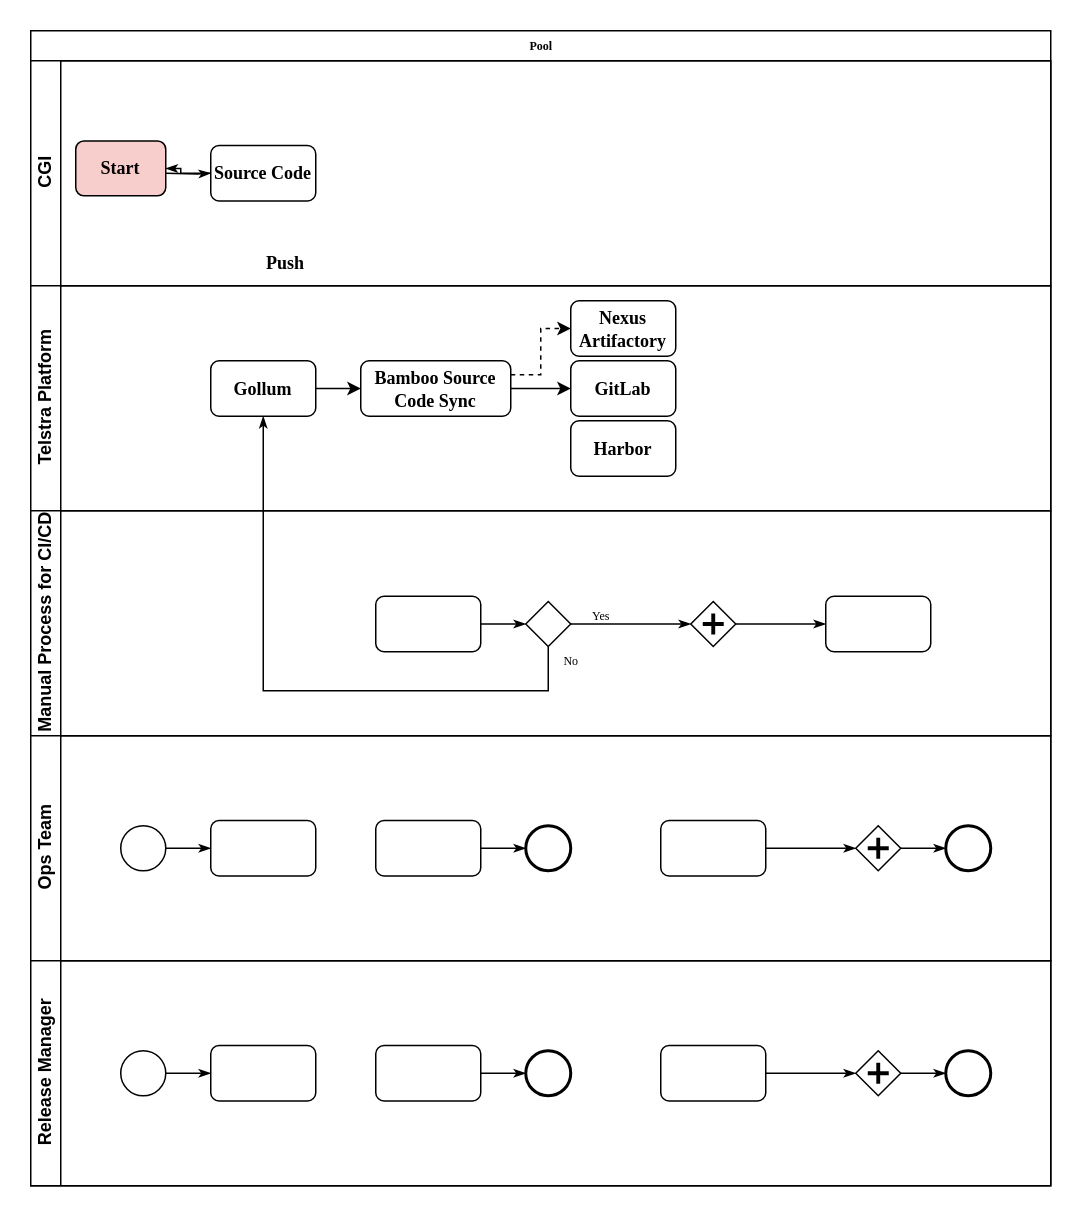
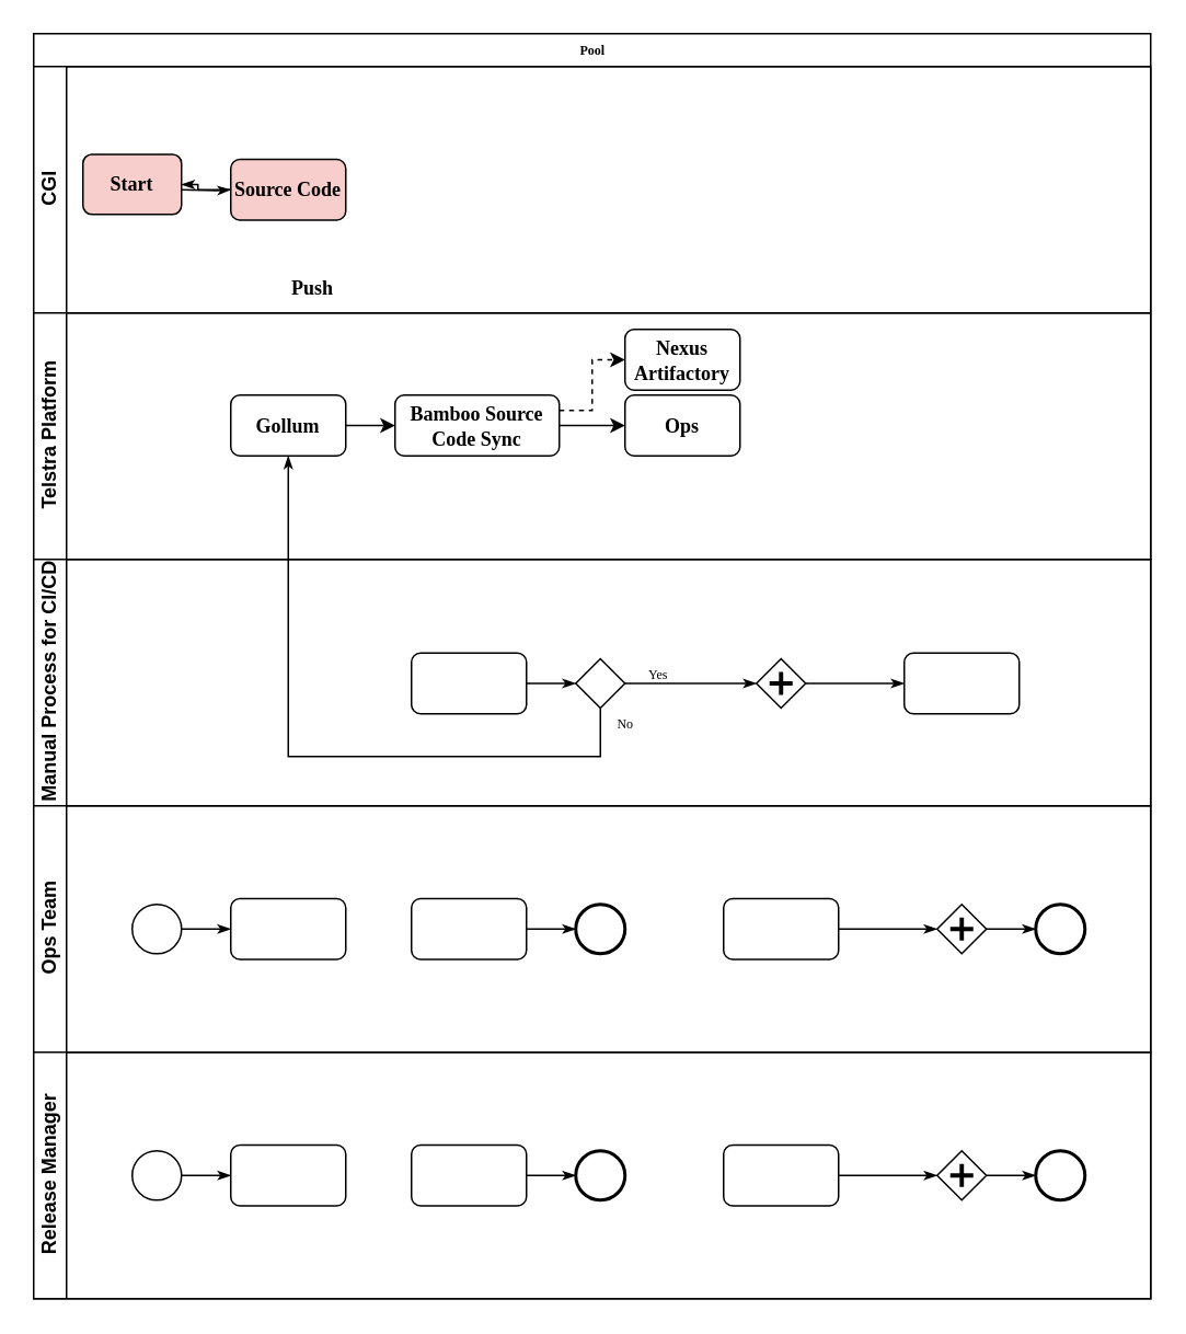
- <mxCell id="5" value="&lt;font style=&quot;font-size: 12px;&quot;&gt;&lt;b&gt;Source Code&lt;/b&gt;&lt;/font&gt;" style="rounded=1;whiteSpace=wrap;html=1;shadow=0;labelBackgroundColor=none;strokeWidth=1;fontFamily=Verdana;fontSize=8;align=center;" parent="3" vertex="1"><mxGeometry x="120" y="56.5" width="70" height="37" as="geometry" /></mxCell>
+ <mxCell id="5" value="&lt;font style=&quot;font-size: 12px;&quot;&gt;&lt;b&gt;Source Code&lt;/b&gt;&lt;/font&gt;" style="rounded=1;whiteSpace=wrap;html=1;shadow=0;labelBackgroundColor=none;strokeWidth=1;fontFamily=Verdana;fontSize=8;align=center;fillColor=#f8cecc;" parent="3" vertex="1"><mxGeometry x="120" y="56.5" width="70" height="37" as="geometry" /></mxCell>
- <mxCell id="14" value="&lt;font style=&quot;font-size: 12px;&quot;&gt;&lt;b&gt;GitLab&lt;/b&gt;&lt;/font&gt;" style="rounded=1;whiteSpace=wrap;html=1;shadow=0;labelBackgroundColor=none;strokeWidth=1;fontFamily=Verdana;fontSize=8;align=center;" vertex="1" parent="8"><mxGeometry x="360" y="50.0" width="70" height="37" as="geometry" /></mxCell>
+ <mxCell id="14" value="&lt;font style=&quot;font-size: 12px;&quot;&gt;&lt;b&gt;Ops&lt;/b&gt;&lt;/font&gt;" style="rounded=1;whiteSpace=wrap;html=1;shadow=0;labelBackgroundColor=none;strokeWidth=1;fontFamily=Verdana;fontSize=8;align=center;" vertex="1" parent="8"><mxGeometry x="360" y="50.0" width="70" height="37" as="geometry" /></mxCell>
- <mxCell id="16" value="&lt;font style=&quot;font-size: 12px;&quot;&gt;&lt;b&gt;Harbor&lt;/b&gt;&lt;/font&gt;" style="rounded=1;whiteSpace=wrap;html=1;shadow=0;labelBackgroundColor=none;strokeWidth=1;fontFamily=Verdana;fontSize=8;align=center;" vertex="1" parent="8"><mxGeometry x="360" y="90.0" width="70" height="37" as="geometry" /></mxCell>
